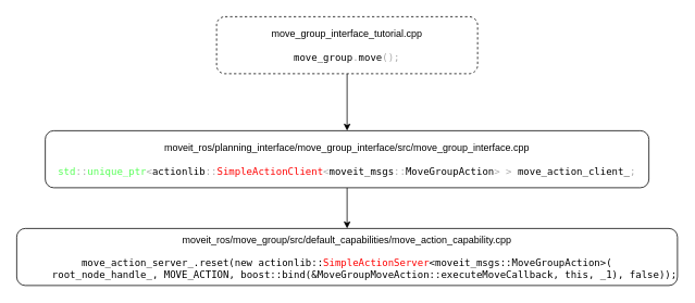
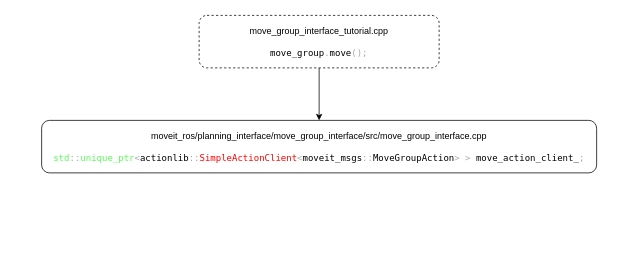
- <mxCell id="2" value="" style="edgeStyle=orthogonalEdgeStyle;rounded=0;orthogonalLoop=1;jettySize=auto;html=1;entryX=0.5;entryY=0;entryDx=0;entryDy=0;" edge="1" parent="1" source="3" target="4"><mxGeometry relative="1" as="geometry"><mxPoint x="425" y="315" as="targetPoint" /></mxGeometry></mxCell>
- <mxCell id="4" value="&lt;div&gt;moveit_ros/move_group/src/default_capabilities/move_action_capability.cpp&lt;/div&gt;&lt;div&gt;&lt;br&gt;&lt;pre style=&quot;margin-top: 0px ; margin-bottom: 0px ; margin-left: 0px ; margin-right: 0px ; text-indent: 0px&quot;&gt;move_action_server_.reset(new actionlib::&lt;font color=&quot;#FF0000&quot;&gt;SimpleActionServer&lt;/font&gt;&amp;lt;moveit_msgs::MoveGroupAction&amp;gt;(&lt;br&gt;      root_node_handle_, MOVE_ACTION, boost::bind(&amp;amp;MoveGroupMoveAction::executeMoveCallback, this, _1), false));&lt;pre style=&quot;margin-top: 0px ; margin-bottom: 0px ; margin-left: 0px ; margin-right: 0px ; text-indent: 0px&quot;&gt;&lt;/pre&gt;&lt;pre style=&quot;margin-top: 0px ; margin-bottom: 0px ; margin-left: 0px ; margin-right: 0px ; text-indent: 0px&quot;&gt;&lt;/pre&gt;&lt;/pre&gt;&lt;/div&gt;" style="rounded=1;whiteSpace=wrap;html=1;" vertex="1" parent="1"><mxGeometry x="20" y="280" width="810" height="70" as="geometry" /></mxCell>
